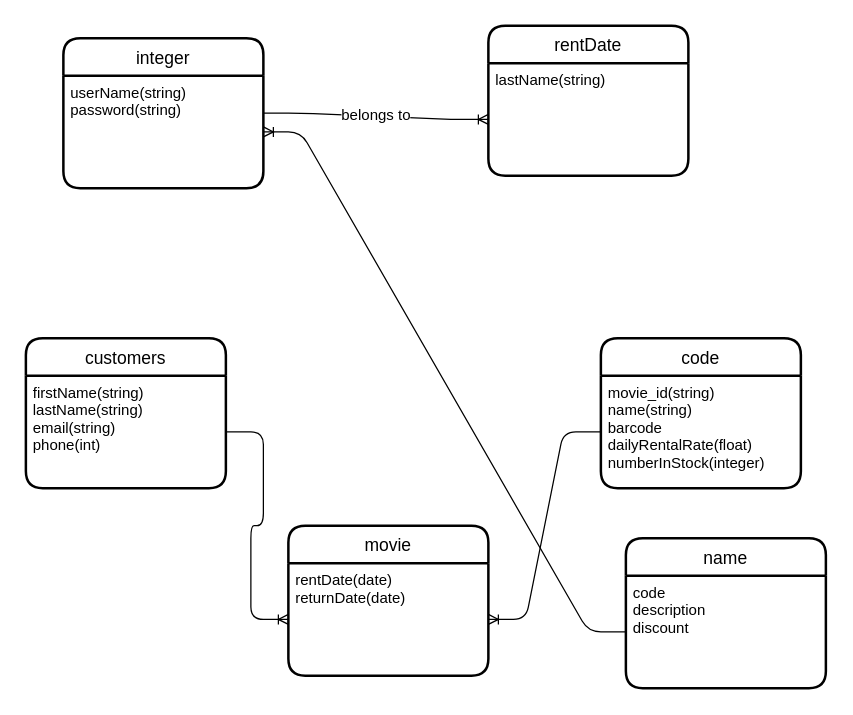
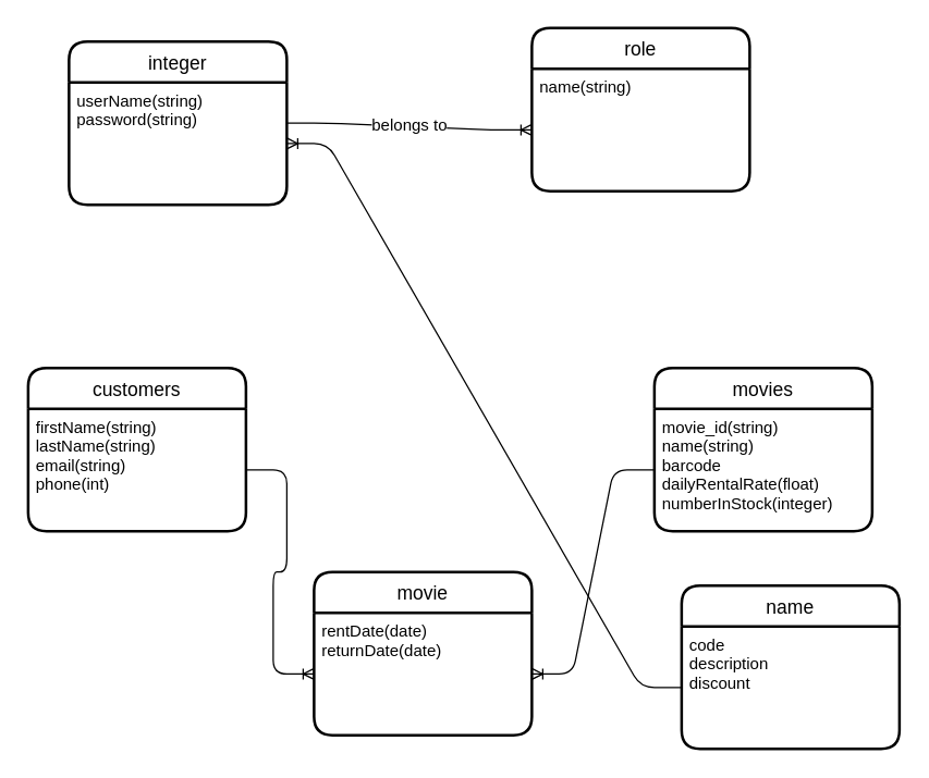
- <mxCell id="12" value="rentDate" style="swimlane;childLayout=stackLayout;horizontal=1;startSize=30;horizontalStack=0;rounded=1;fontSize=14;fontStyle=0;strokeWidth=2;resizeParent=0;resizeLast=1;shadow=0;dashed=0;align=center;" vertex="1" parent="1"><mxGeometry x="390" y="20" width="160" height="120" as="geometry" /></mxCell>
+ <mxCell id="12" value="role" style="swimlane;childLayout=stackLayout;horizontal=1;startSize=30;horizontalStack=0;rounded=1;fontSize=14;fontStyle=0;strokeWidth=2;resizeParent=0;resizeLast=1;shadow=0;dashed=0;align=center;" vertex="1" parent="1"><mxGeometry x="390" y="20" width="160" height="120" as="geometry" /></mxCell>
- <mxCell id="13" value="lastName(string)" style="align=left;strokeColor=none;fillColor=none;spacingLeft=4;fontSize=12;verticalAlign=top;resizable=0;rotatable=0;part=1;" vertex="1" parent="12"><mxGeometry y="30" width="160" height="90" as="geometry" /></mxCell>
+ <mxCell id="13" value="name(string)" style="align=left;strokeColor=none;fillColor=none;spacingLeft=4;fontSize=12;verticalAlign=top;resizable=0;rotatable=0;part=1;" vertex="1" parent="12"><mxGeometry y="30" width="160" height="90" as="geometry" /></mxCell>
- <mxCell id="4" value="code" style="swimlane;childLayout=stackLayout;horizontal=1;startSize=30;horizontalStack=0;rounded=1;fontSize=14;fontStyle=0;strokeWidth=2;resizeParent=0;resizeLast=1;shadow=0;dashed=0;align=center;" parent="1" vertex="1"><mxGeometry x="480" y="270" width="160" height="120" as="geometry" /></mxCell>
+ <mxCell id="4" value="movies" style="swimlane;childLayout=stackLayout;horizontal=1;startSize=30;horizontalStack=0;rounded=1;fontSize=14;fontStyle=0;strokeWidth=2;resizeParent=0;resizeLast=1;shadow=0;dashed=0;align=center;" parent="1" vertex="1"><mxGeometry x="480" y="270" width="160" height="120" as="geometry" /></mxCell>
